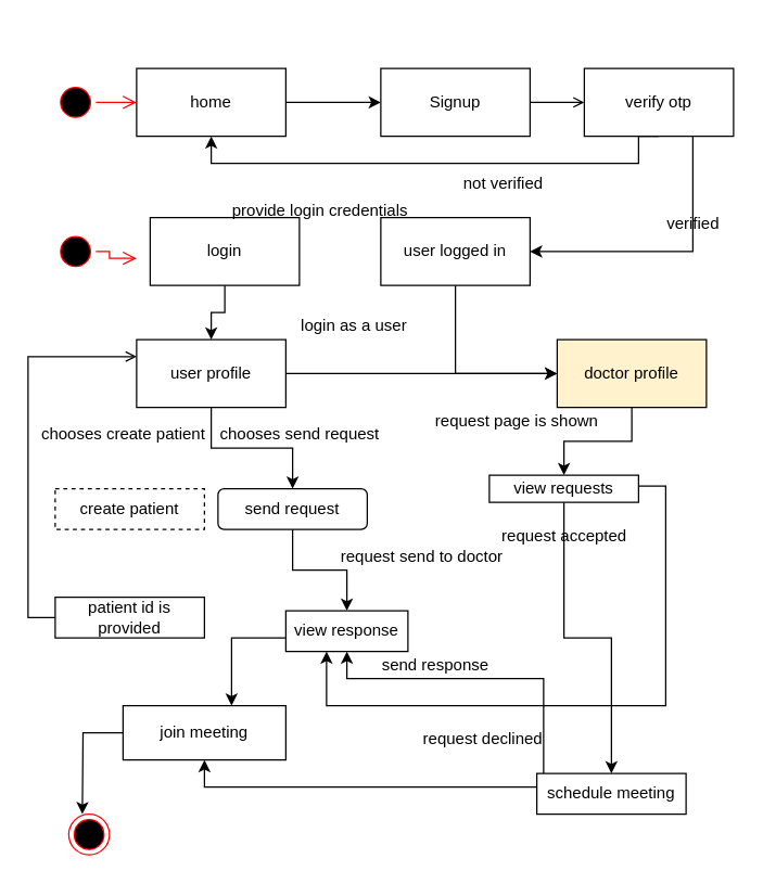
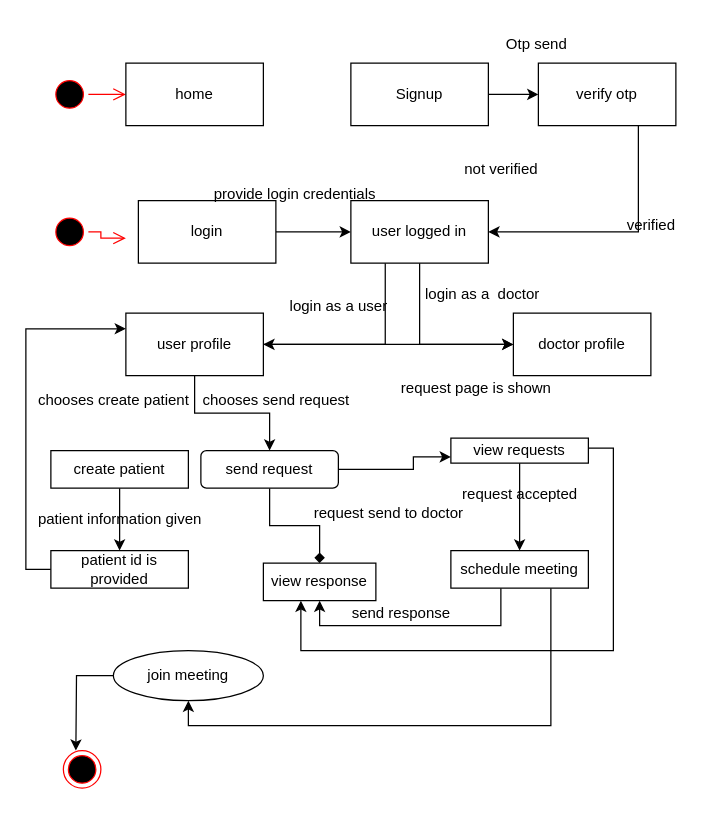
+ <mxCell id="12" value="Otp send&amp;nbsp;" style="text;html=1;align=center;verticalAlign=middle;resizable=0;points=[];autosize=1;strokeColor=none;fillColor=none;" vertex="1" parent="1"><mxGeometry x="390" y="20" width="80" height="30" as="geometry" /></mxCell>
- <mxCell id="4" style="edgeStyle=orthogonalEdgeStyle;rounded=0;orthogonalLoop=1;jettySize=auto;html=1;" edge="1" parent="1" source="5" target="8"><mxGeometry relative="1" as="geometry" /></mxCell>
- <mxCell id="7" style="edgeStyle=orthogonalEdgeStyle;rounded=0;orthogonalLoop=1;jettySize=auto;html=1;entryX=0;entryY=0.5;entryDx=0;entryDy=0;endArrow=open;" edge="1" parent="1" source="8" target="11"><mxGeometry relative="1" as="geometry" /></mxCell>
+ <mxCell id="7" style="edgeStyle=orthogonalEdgeStyle;rounded=0;orthogonalLoop=1;jettySize=auto;html=1;entryX=0;entryY=0.5;entryDx=0;entryDy=0;" edge="1" parent="1" source="8" target="11"><mxGeometry relative="1" as="geometry" /></mxCell>
- <mxCell id="6" style="edgeStyle=orthogonalEdgeStyle;rounded=0;orthogonalLoop=1;jettySize=auto;html=1;entryX=0.5;entryY=1;entryDx=0;entryDy=0;exitX=0.5;exitY=1;exitDx=0;exitDy=0;" edge="1" parent="1" source="11" target="5"><mxGeometry relative="1" as="geometry"><mxPoint x="420" y="120" as="sourcePoint" /><Array as="points"><mxPoint x="470" y="100" /><mxPoint x="470" y="120" /><mxPoint x="155" y="120" /></Array></mxGeometry></mxCell>
- <mxCell id="9" value="not verified" style="text;html=1;align=center;verticalAlign=middle;resizable=0;points=[];autosize=1;strokeColor=none;fillColor=none;" vertex="1" parent="1"><mxGeometry x="330" y="120" width="80" height="30" as="geometry" /></mxCell>
+ <mxCell id="9" value="not verified" style="text;html=1;align=center;verticalAlign=middle;resizable=0;points=[];autosize=1;strokeColor=none;fillColor=none;" vertex="1" parent="1"><mxGeometry x="360" y="120" width="80" height="30" as="geometry" /></mxCell>
- <mxCell id="13" value="verified" style="text;html=1;align=center;verticalAlign=middle;resizable=0;points=[];autosize=1;strokeColor=none;fillColor=none;" vertex="1" parent="1"><mxGeometry x="480" y="150" width="60" height="30" as="geometry" /></mxCell>
+ <mxCell id="13" value="verified" style="text;html=1;align=center;verticalAlign=middle;resizable=0;points=[];autosize=1;strokeColor=none;fillColor=none;" vertex="1" parent="1"><mxGeometry x="490" y="165" width="60" height="30" as="geometry" /></mxCell>
- <mxCell id="16" value="" style="edgeStyle=orthogonalEdgeStyle;rounded=0;orthogonalLoop=1;jettySize=auto;html=1;" edge="1" parent="1" source="17" target="24"><mxGeometry relative="1" as="geometry" /></mxCell>
+ <mxCell id="16" value="" style="edgeStyle=orthogonalEdgeStyle;rounded=0;orthogonalLoop=1;jettySize=auto;html=1;" edge="1" parent="1" source="17" target="20"><mxGeometry relative="1" as="geometry" /></mxCell>
+ <mxCell id="30" value="login as a&amp;nbsp; doctor" style="text;html=1;align=center;verticalAlign=middle;resizable=0;points=[];autosize=1;strokeColor=none;fillColor=none;" vertex="1" parent="1"><mxGeometry x="330" y="220" width="110" height="30" as="geometry" /></mxCell>
- <mxCell id="29" value="login as a user" style="text;html=1;align=center;verticalAlign=middle;resizable=0;points=[];autosize=1;strokeColor=none;fillColor=none;" vertex="1" parent="1"><mxGeometry x="210" y="225" width="100" height="30" as="geometry" /></mxCell>
+ <mxCell id="29" value="login as a user" style="text;html=1;align=center;verticalAlign=middle;resizable=0;points=[];autosize=1;strokeColor=none;fillColor=none;" vertex="1" parent="1"><mxGeometry x="220" y="230" width="100" height="30" as="geometry" /></mxCell>
+ <mxCell id="18" style="edgeStyle=orthogonalEdgeStyle;rounded=0;orthogonalLoop=1;jettySize=auto;html=1;exitX=0.25;exitY=1;exitDx=0;exitDy=0;entryX=1;entryY=0.5;entryDx=0;entryDy=0;" edge="1" parent="1" source="20" target="24"><mxGeometry relative="1" as="geometry" /></mxCell>
- <mxCell id="36" style="edgeStyle=orthogonalEdgeStyle;rounded=0;orthogonalLoop=1;jettySize=auto;html=1;entryX=0;entryY=0.25;entryDx=0;entryDy=0;endArrow=open;" edge="1" parent="1" source="37" target="24"><mxGeometry relative="1" as="geometry"><Array as="points"><mxPoint x="20" y="455" /><mxPoint x="20" y="263" /></Array></mxGeometry></mxCell>
+ <mxCell id="36" style="edgeStyle=orthogonalEdgeStyle;rounded=0;orthogonalLoop=1;jettySize=auto;html=1;entryX=0;entryY=0.25;entryDx=0;entryDy=0;" edge="1" parent="1" source="37" target="24"><mxGeometry relative="1" as="geometry"><Array as="points"><mxPoint x="20" y="455" /><mxPoint x="20" y="263" /></Array></mxGeometry></mxCell>
- <mxCell id="26" value="doctor profile" style="html=1;whiteSpace=wrap;fillColor=#fff2cc;" vertex="1" parent="1"><mxGeometry x="410" y="250" width="110" height="50" as="geometry" /></mxCell>
+ <mxCell id="26" value="doctor profile" style="html=1;whiteSpace=wrap;" vertex="1" parent="1"><mxGeometry x="410" y="250" width="110" height="50" as="geometry" /></mxCell>
- <mxCell id="25" style="edgeStyle=orthogonalEdgeStyle;rounded=0;orthogonalLoop=1;jettySize=auto;html=1;" edge="1" parent="1" source="26" target="41"><mxGeometry relative="1" as="geometry" /></mxCell>
- <mxCell id="28" value="create patient" style="html=1;whiteSpace=wrap;dashed=1;" vertex="1" parent="1"><mxGeometry x="40" y="360" width="110" height="30" as="geometry" /></mxCell>
+ <mxCell id="28" value="create patient" style="html=1;whiteSpace=wrap;" vertex="1" parent="1"><mxGeometry x="40" y="360" width="110" height="30" as="geometry" /></mxCell>
+ <mxCell id="31" style="edgeStyle=orthogonalEdgeStyle;rounded=0;orthogonalLoop=1;jettySize=auto;html=1;" edge="1" parent="1" source="33" target="41"><mxGeometry relative="1" as="geometry"><Array as="points"><mxPoint x="330" y="375" /><mxPoint x="330" y="365" /></Array></mxGeometry></mxCell>
+ <mxCell id="27" style="edgeStyle=orthogonalEdgeStyle;rounded=0;orthogonalLoop=1;jettySize=auto;html=1;entryX=0.5;entryY=0;entryDx=0;entryDy=0;" edge="1" parent="1" source="28" target="37"><mxGeometry relative="1" as="geometry" /></mxCell>
+ <mxCell id="38" value="patient information given" style="text;html=1;align=center;verticalAlign=middle;resizable=0;points=[];autosize=1;strokeColor=none;fillColor=none;" vertex="1" parent="1"><mxGeometry x="20" y="400" width="150" height="30" as="geometry" /></mxCell>
- <mxCell id="32" style="edgeStyle=orthogonalEdgeStyle;rounded=0;orthogonalLoop=1;jettySize=auto;html=1;exitX=0.5;exitY=1;exitDx=0;exitDy=0;entryX=0.5;entryY=0;entryDx=0;entryDy=0;" edge="1" parent="1" source="33" target="49"><mxGeometry relative="1" as="geometry" /></mxCell>
+ <mxCell id="32" style="edgeStyle=orthogonalEdgeStyle;rounded=0;orthogonalLoop=1;jettySize=auto;html=1;exitX=0.5;exitY=1;exitDx=0;exitDy=0;entryX=0.5;entryY=0;entryDx=0;entryDy=0;endArrow=diamond;" edge="1" parent="1" source="33" target="49"><mxGeometry relative="1" as="geometry" /></mxCell>
- <mxCell id="48" style="edgeStyle=orthogonalEdgeStyle;rounded=0;orthogonalLoop=1;jettySize=auto;html=1;" edge="1" parent="1" source="49" target="53"><mxGeometry relative="1" as="geometry"><Array as="points"><mxPoint x="170" y="470" /></Array></mxGeometry></mxCell>
- <mxCell id="53" value="join meeting" style="whiteSpace=wrap;html=1;" vertex="1" parent="1"><mxGeometry x="90" y="520" width="120" height="40" as="geometry" /></mxCell>
+ <mxCell id="53" value="join meeting" style="ellipse;whiteSpace=wrap;html=1;" vertex="1" parent="1"><mxGeometry x="90" y="520" width="120" height="40" as="geometry" /></mxCell>
- <mxCell id="51" value="request declined" style="text;html=1;align=center;verticalAlign=middle;resizable=0;points=[];autosize=1;strokeColor=none;fillColor=none;" vertex="1" parent="1"><mxGeometry x="300" y="530" width="110" height="30" as="geometry" /></mxCell>
- <mxCell id="46" value="schedule meeting" style="html=1;whiteSpace=wrap;" vertex="1" parent="1"><mxGeometry x="395" y="570" width="110" height="30" as="geometry" /></mxCell>
+ <mxCell id="46" value="schedule meeting" style="html=1;whiteSpace=wrap;" vertex="1" parent="1"><mxGeometry x="360" y="440" width="110" height="30" as="geometry" /></mxCell>
